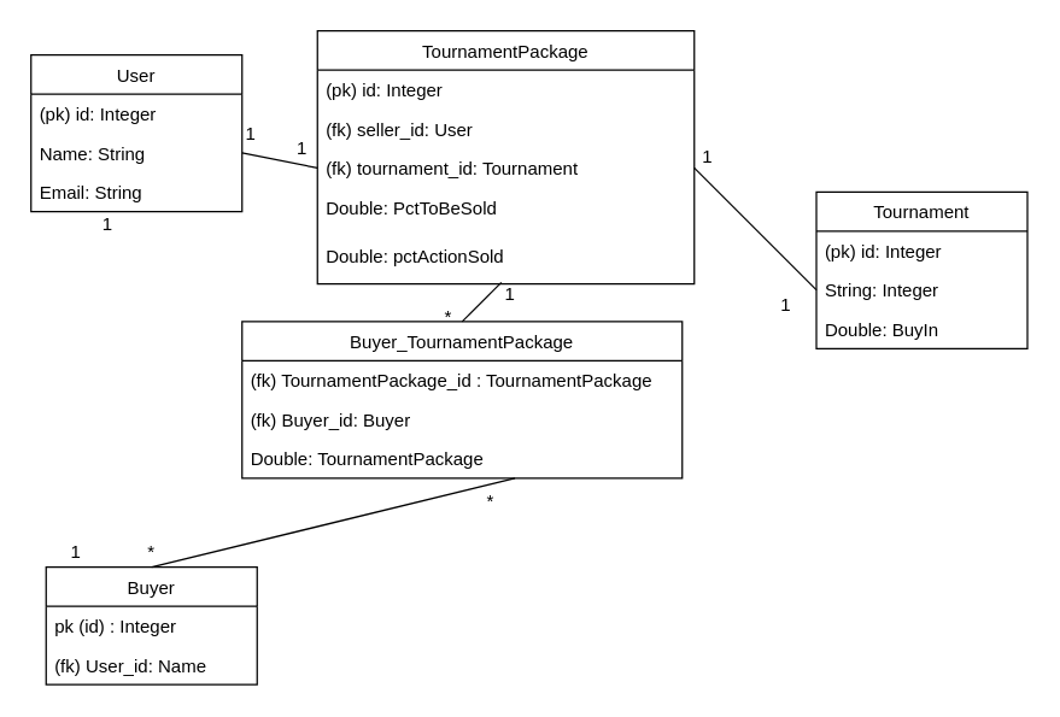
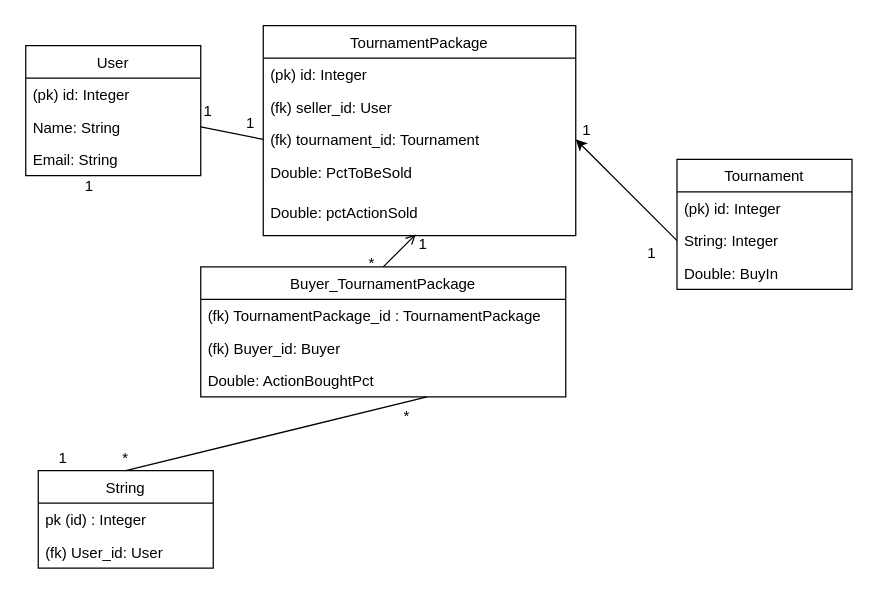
- <mxCell id="19" value="" style="endArrow=none;html=1;entryX=1;entryY=0.5;entryDx=0;entryDy=0;exitX=0;exitY=0.5;exitDx=0;exitDy=0;" edge="1" parent="1" source="14" target="9"><mxGeometry width="50" height="50" relative="1" as="geometry"><mxPoint x="0" y="586" as="sourcePoint" /><mxPoint x="50" y="536" as="targetPoint" /></mxGeometry></mxCell>
+ <mxCell id="19" value="" style="endArrow=classic;html=1;entryX=1;entryY=0.5;entryDx=0;entryDy=0;exitX=0;exitY=0.5;exitDx=0;exitDy=0;" edge="1" parent="1" source="14" target="9"><mxGeometry width="50" height="50" relative="1" as="geometry"><mxPoint x="0" y="586" as="sourcePoint" /><mxPoint x="50" y="536" as="targetPoint" /></mxGeometry></mxCell>
- <mxCell id="25" value="" style="endArrow=none;html=1;entryX=0.488;entryY=0.969;entryDx=0;entryDy=0;entryPerimeter=0;exitX=0.5;exitY=0;exitDx=0;exitDy=0;" edge="1" parent="1" source="20" target="11"><mxGeometry width="50" height="50" relative="1" as="geometry"><mxPoint x="20" y="556" as="sourcePoint" /><mxPoint x="70" y="506" as="targetPoint" /></mxGeometry></mxCell>
+ <mxCell id="25" value="" style="endArrow=open;html=1;entryX=0.488;entryY=0.969;entryDx=0;entryDy=0;entryPerimeter=0;exitX=0.5;exitY=0;exitDx=0;exitDy=0;" edge="1" parent="1" source="20" target="11"><mxGeometry width="50" height="50" relative="1" as="geometry"><mxPoint x="20" y="556" as="sourcePoint" /><mxPoint x="70" y="506" as="targetPoint" /></mxGeometry></mxCell>
- <mxCell id="23" value="Double: TournamentPackage" style="text;strokeColor=none;fillColor=none;align=left;verticalAlign=top;spacingLeft=4;spacingRight=4;overflow=hidden;rotatable=0;points=[[0,0.5],[1,0.5]];portConstraint=eastwest;" vertex="1" parent="20"><mxGeometry y="78" width="292" height="26" as="geometry" /></mxCell>
+ <mxCell id="23" value="Double: ActionBoughtPct" style="text;strokeColor=none;fillColor=none;align=left;verticalAlign=top;spacingLeft=4;spacingRight=4;overflow=hidden;rotatable=0;points=[[0,0.5],[1,0.5]];portConstraint=eastwest;" vertex="1" parent="20"><mxGeometry y="78" width="292" height="26" as="geometry" /></mxCell>
- <mxCell id="16" value="Buyer" style="swimlane;fontStyle=0;childLayout=stackLayout;horizontal=1;startSize=26;fillColor=none;horizontalStack=0;resizeParent=1;resizeParentMax=0;resizeLast=0;collapsible=1;marginBottom=0;" vertex="1" parent="1"><mxGeometry x="30" y="376" width="140" height="78" as="geometry" /></mxCell>
+ <mxCell id="16" value="String" style="swimlane;fontStyle=0;childLayout=stackLayout;horizontal=1;startSize=26;fillColor=none;horizontalStack=0;resizeParent=1;resizeParentMax=0;resizeLast=0;collapsible=1;marginBottom=0;" vertex="1" parent="1"><mxGeometry x="30" y="376" width="140" height="78" as="geometry" /></mxCell>
- <mxCell id="18" value="(fk) User_id: Name" style="text;strokeColor=none;fillColor=none;align=left;verticalAlign=top;spacingLeft=4;spacingRight=4;overflow=hidden;rotatable=0;points=[[0,0.5],[1,0.5]];portConstraint=eastwest;" vertex="1" parent="16"><mxGeometry y="52" width="140" height="26" as="geometry" /></mxCell>
+ <mxCell id="18" value="(fk) User_id: User" style="text;strokeColor=none;fillColor=none;align=left;verticalAlign=top;spacingLeft=4;spacingRight=4;overflow=hidden;rotatable=0;points=[[0,0.5],[1,0.5]];portConstraint=eastwest;" vertex="1" parent="16"><mxGeometry y="52" width="140" height="26" as="geometry" /></mxCell>
